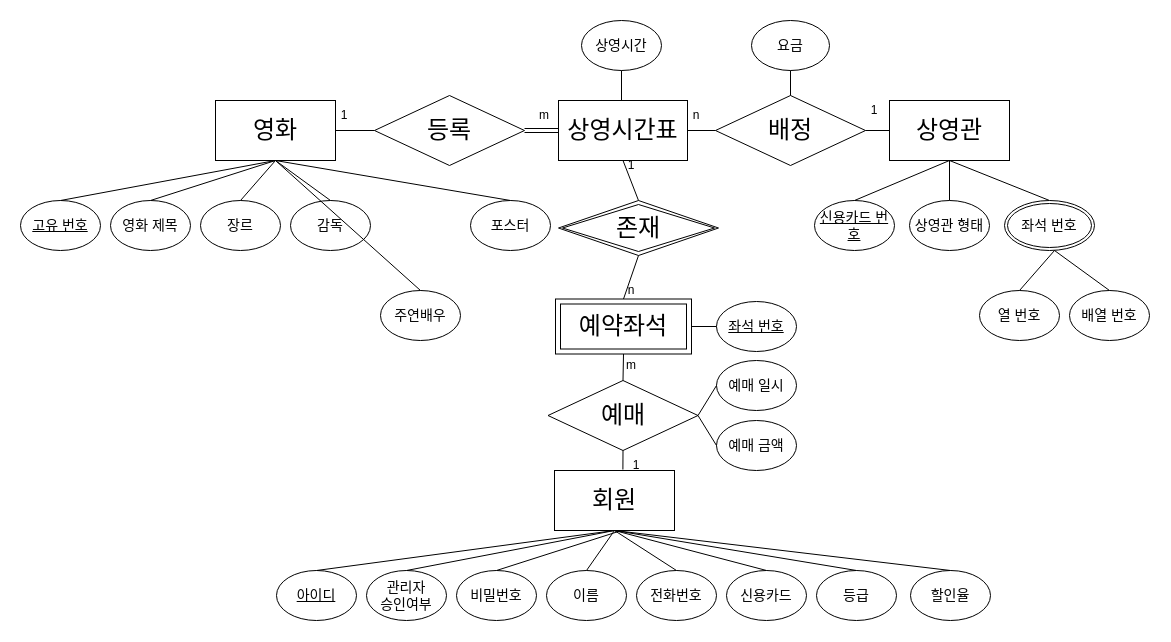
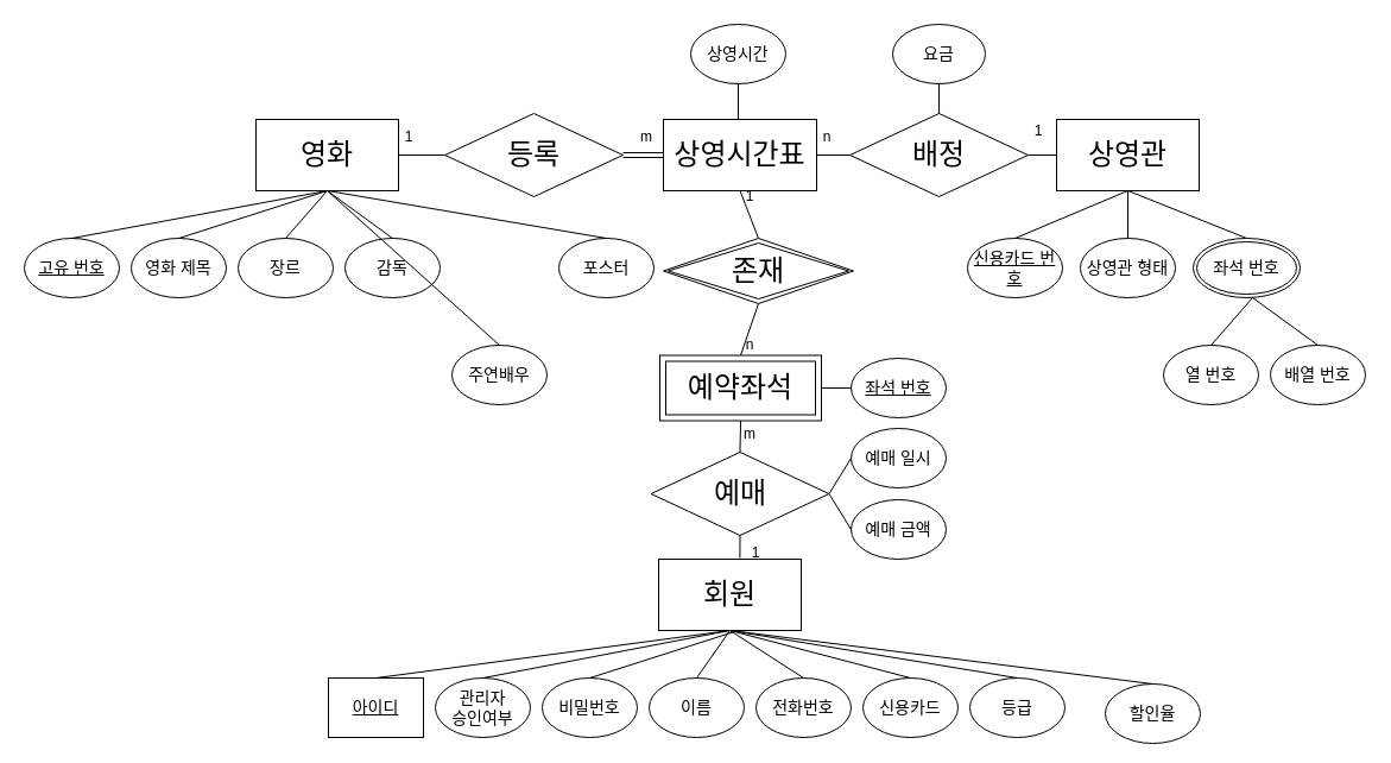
- <mxCell id="41" value="&lt;font style=&quot;font-size: 14px;&quot;&gt;&lt;u&gt;아이디&lt;/u&gt;&lt;/font&gt;" style="ellipse;whiteSpace=wrap;html=1;" vertex="1" parent="1"><mxGeometry x="276" y="570" width="80" height="50" as="geometry" /></mxCell>
+ <mxCell id="41" value="&lt;font style=&quot;font-size: 14px;&quot;&gt;&lt;u&gt;아이디&lt;/u&gt;&lt;/font&gt;" style="whiteSpace=wrap;html=1;rounded=0;" vertex="1" parent="1"><mxGeometry x="276" y="570" width="80" height="50" as="geometry" /></mxCell>
- <mxCell id="39" value="&lt;font style=&quot;font-size: 14px;&quot;&gt;할인율&lt;/font&gt;" style="ellipse;whiteSpace=wrap;html=1;" vertex="1" parent="1"><mxGeometry x="910" y="570" width="80" height="50" as="geometry" /></mxCell>
+ <mxCell id="39" value="&lt;font style=&quot;font-size: 14px;&quot;&gt;할인율&lt;/font&gt;" style="ellipse;whiteSpace=wrap;html=1;" vertex="1" parent="1"><mxGeometry x="930" y="575" width="80" height="50" as="geometry" /></mxCell>
